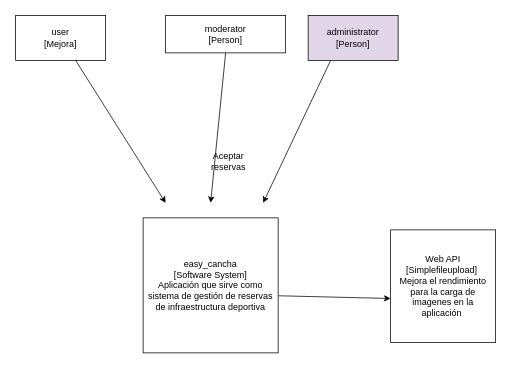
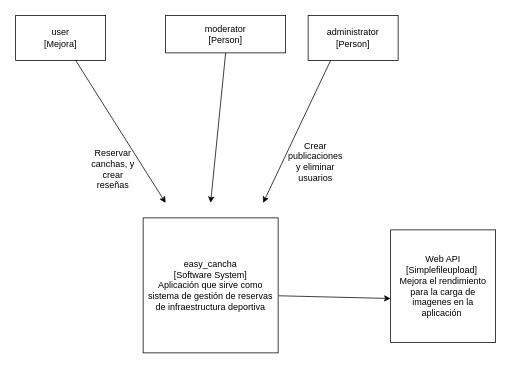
- <mxCell id="4" value="administrator&lt;br&gt;[Person]" style="rounded=0;whiteSpace=wrap;html=1;fillColor=#e1d5e7;" parent="1" vertex="1"><mxGeometry x="410" y="20" width="120" height="60" as="geometry" /></mxCell>
+ <mxCell id="4" value="administrator&lt;br&gt;[Person]" style="rounded=0;whiteSpace=wrap;html=1;" parent="1" vertex="1"><mxGeometry x="410" y="20" width="120" height="60" as="geometry" /></mxCell>
- <mxCell id="11" value="Aceptar reservas" style="text;html=1;strokeColor=none;fillColor=none;align=center;verticalAlign=middle;whiteSpace=wrap;rounded=0;" parent="1" vertex="1"><mxGeometry x="274" y="200" width="60" height="30" as="geometry" /></mxCell>
+ <mxCell id="9" value="Crear publicaciones y eliminar usuarios" style="text;html=1;strokeColor=none;fillColor=none;align=center;verticalAlign=middle;whiteSpace=wrap;rounded=0;" parent="1" vertex="1"><mxGeometry x="390" y="200" width="60" height="30" as="geometry" /></mxCell>
+ <mxCell id="10" value="Reservar canchas, y crear reseñas" style="text;html=1;strokeColor=none;fillColor=none;align=center;verticalAlign=middle;whiteSpace=wrap;rounded=0;" parent="1" vertex="1"><mxGeometry x="120" y="210" width="60" height="30" as="geometry" /></mxCell>
